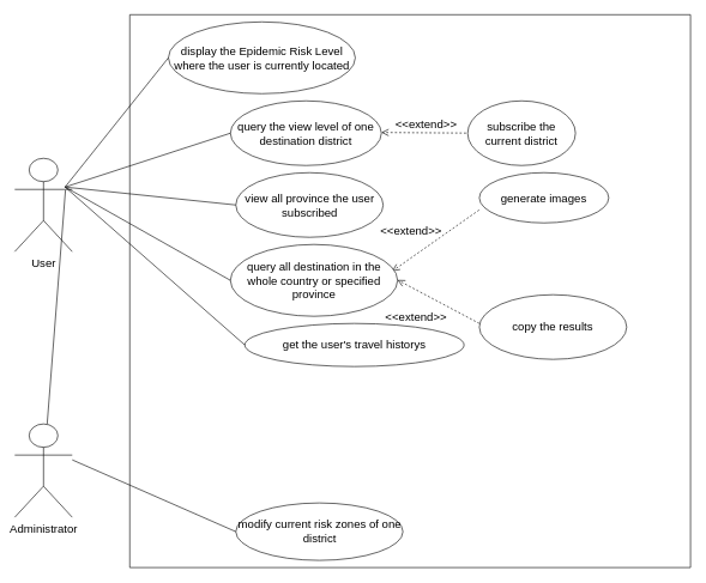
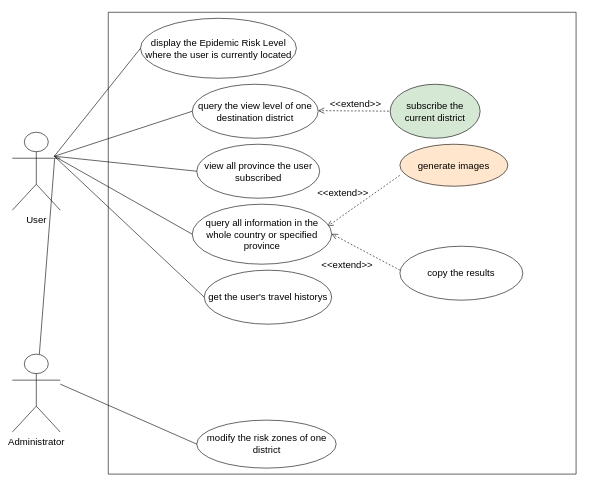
- <mxCell id="7" value="subscribe the current district" style="ellipse;whiteSpace=wrap;html=1;fontSize=16;" parent="1" vertex="1"><mxGeometry x="650" y="140" width="150" height="90" as="geometry" /></mxCell>
+ <mxCell id="7" value="subscribe the current district" style="ellipse;whiteSpace=wrap;html=1;fontSize=16;fillColor=#d5e8d4;" parent="1" vertex="1"><mxGeometry x="650" y="140" width="150" height="90" as="geometry" /></mxCell>
- <mxCell id="12" value="generate images" style="ellipse;whiteSpace=wrap;html=1;fontSize=16;" parent="1" vertex="1"><mxGeometry x="666.25" y="240" width="180" height="70" as="geometry" /></mxCell>
+ <mxCell id="12" value="generate images" style="ellipse;whiteSpace=wrap;html=1;fontSize=16;fillColor=#ffe6cc;" parent="1" vertex="1"><mxGeometry x="666.25" y="240" width="180" height="70" as="geometry" /></mxCell>
- <mxCell id="11" value="query all destination in the whole country or specified province" style="ellipse;whiteSpace=wrap;html=1;fontSize=16;" parent="1" vertex="1"><mxGeometry x="320" y="340" width="232.5" height="100" as="geometry" /></mxCell>
+ <mxCell id="11" value="query all information in the whole country or specified province" style="ellipse;whiteSpace=wrap;html=1;fontSize=16;" parent="1" vertex="1"><mxGeometry x="320" y="340" width="232.5" height="100" as="geometry" /></mxCell>
- <mxCell id="14" value="get the user's travel historys" style="ellipse;whiteSpace=wrap;html=1;fontSize=16;" parent="1" vertex="1"><mxGeometry x="340" y="450" width="305" height="60" as="geometry" /></mxCell>
+ <mxCell id="14" value="get the user's travel historys" style="ellipse;whiteSpace=wrap;html=1;fontSize=16;" parent="1" vertex="1"><mxGeometry x="340" y="450" width="212.5" height="90" as="geometry" /></mxCell>
- <mxCell id="21" value="modify current risk zones of one district" style="ellipse;whiteSpace=wrap;html=1;fontSize=16;" parent="1" vertex="1"><mxGeometry x="327.5" y="700" width="232.5" height="80" as="geometry" /></mxCell>
+ <mxCell id="21" value="modify the risk zones of one district" style="ellipse;whiteSpace=wrap;html=1;fontSize=16;" parent="1" vertex="1"><mxGeometry x="327.5" y="700" width="232.5" height="80" as="geometry" /></mxCell>
